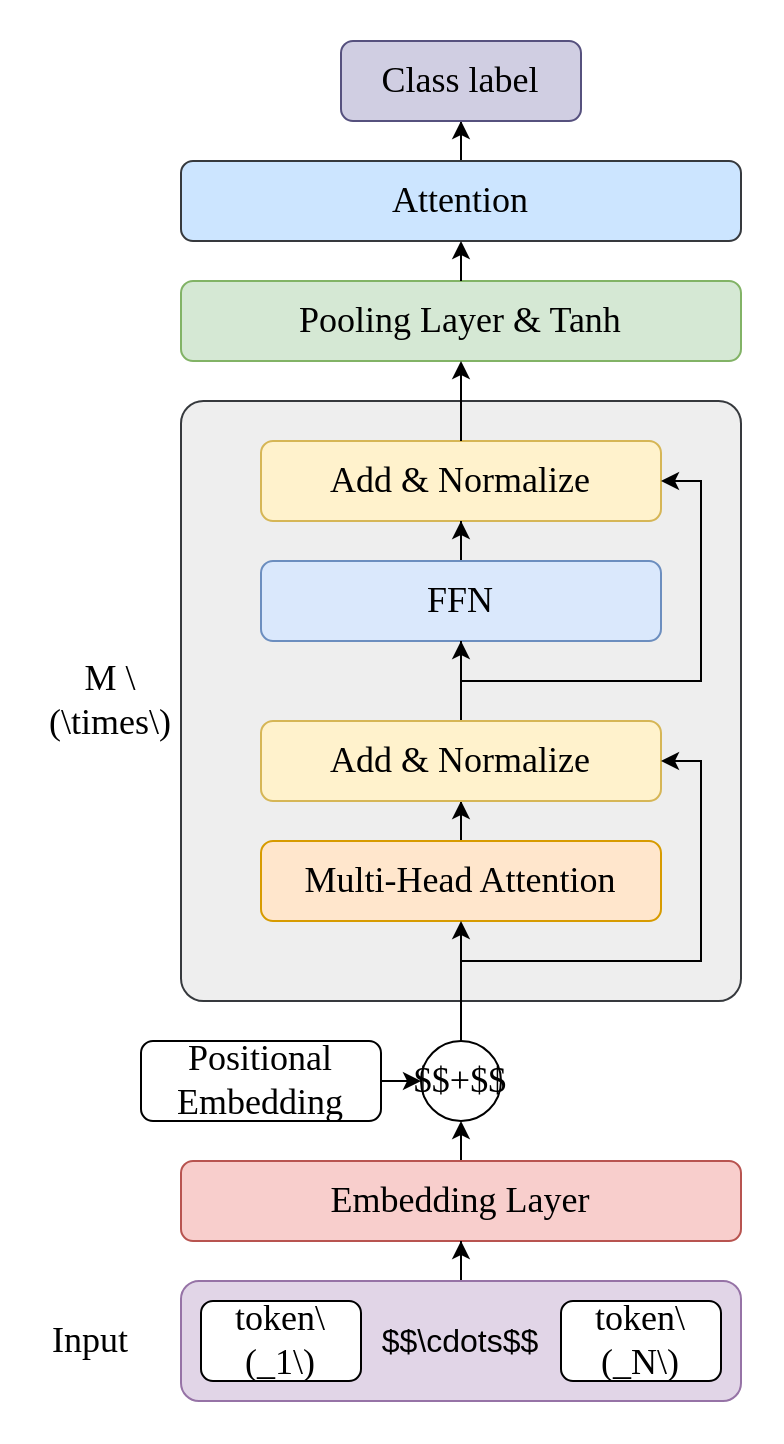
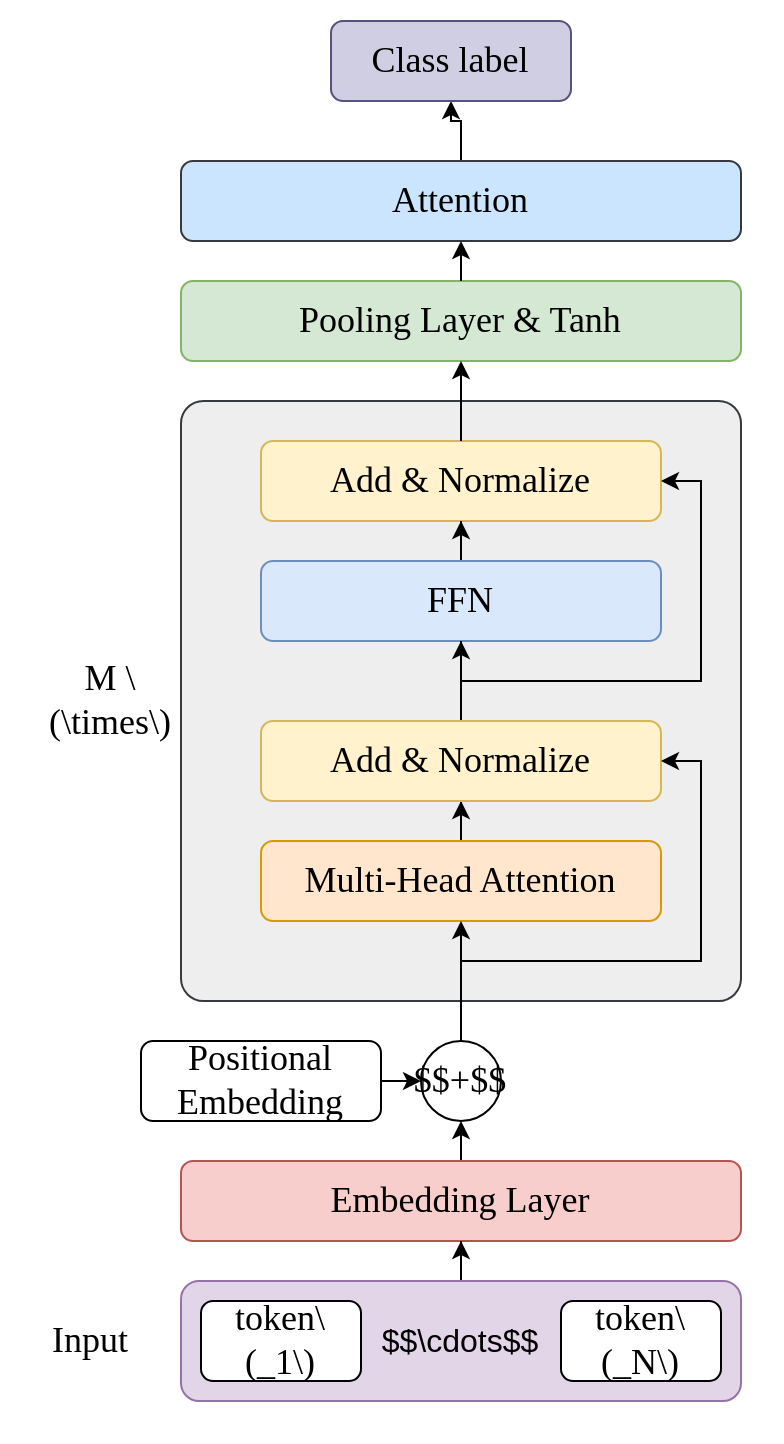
- <mxCell id="25" value="&lt;font style=&quot;font-size: 18px&quot; face=&quot;Verdana&quot;&gt;Class label&lt;br&gt;&lt;/font&gt;" style="rounded=1;whiteSpace=wrap;html=1;fillColor=#d0cee2;strokeColor=#56517e;" vertex="1" parent="1"><mxGeometry x="170" y="20" width="120" height="40" as="geometry" /></mxCell>
+ <mxCell id="25" value="&lt;font style=&quot;font-size: 18px&quot; face=&quot;Verdana&quot;&gt;Class label&lt;br&gt;&lt;/font&gt;" style="rounded=1;whiteSpace=wrap;html=1;fillColor=#d0cee2;strokeColor=#56517e;" vertex="1" parent="1"><mxGeometry x="165" y="10" width="120" height="40" as="geometry" /></mxCell>
